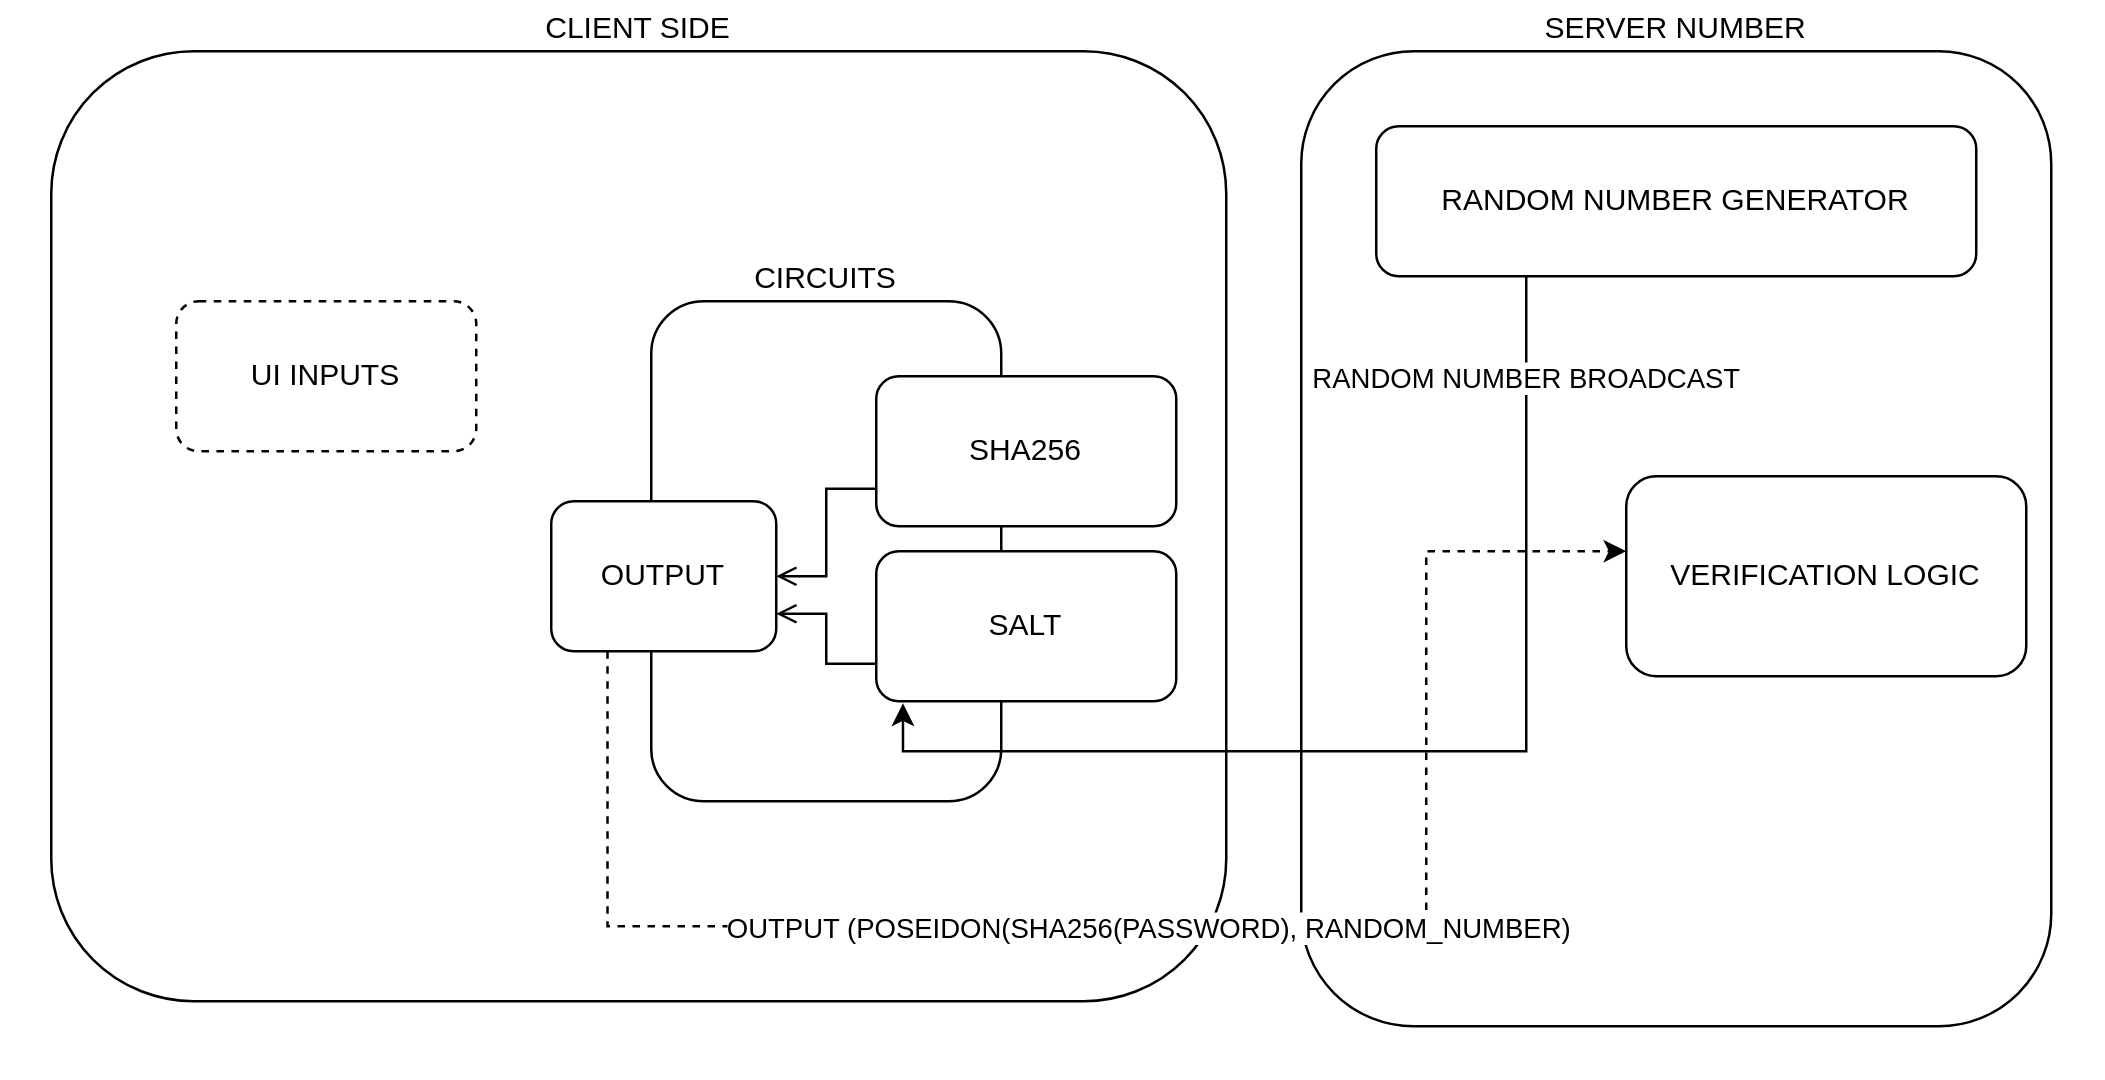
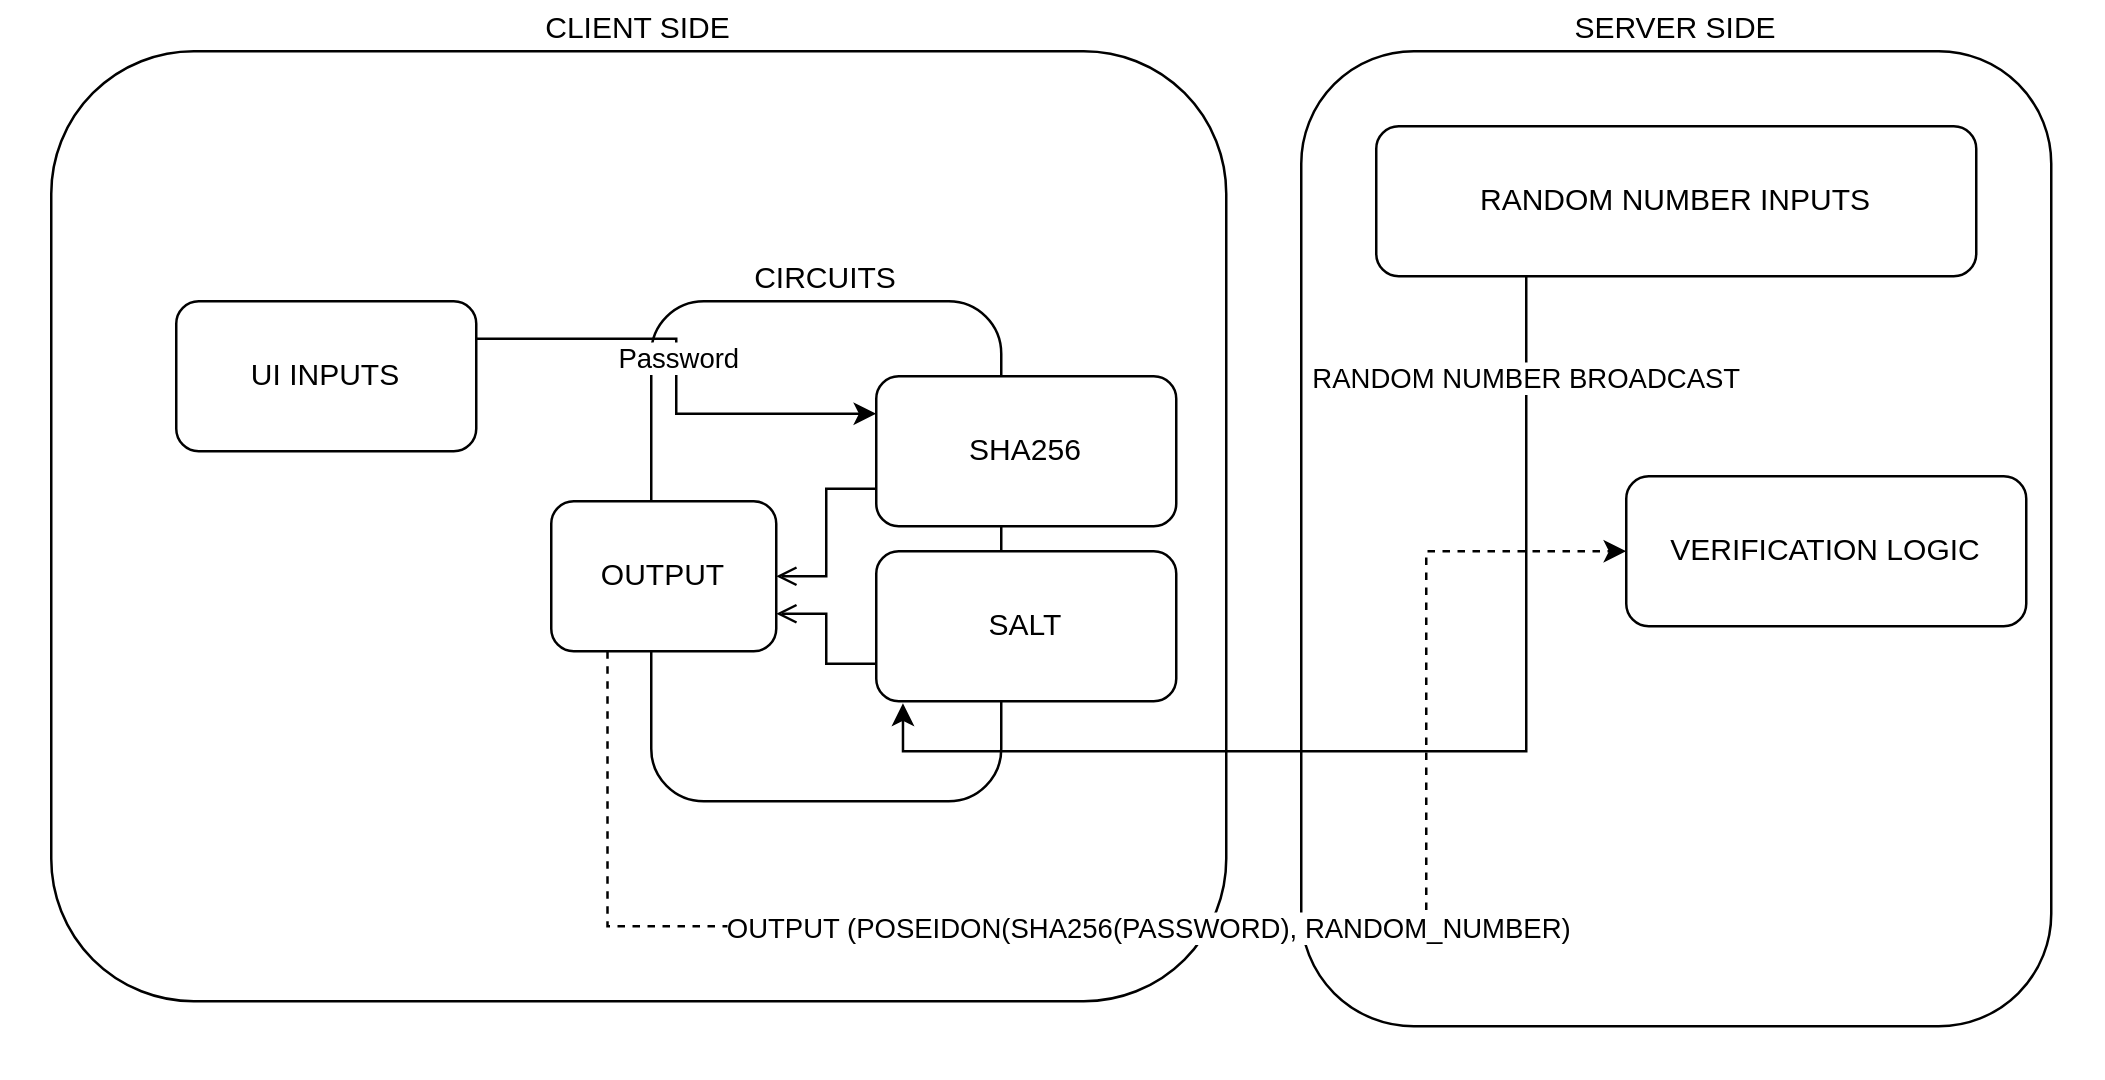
- <mxCell id="2" value="SERVER NUMBER" style="rounded=1;whiteSpace=wrap;html=1;labelPosition=center;verticalLabelPosition=top;align=center;verticalAlign=bottom;" vertex="1" parent="1"><mxGeometry x="520" y="20" width="300" height="390" as="geometry" /></mxCell>
+ <mxCell id="2" value="SERVER SIDE" style="rounded=1;whiteSpace=wrap;html=1;labelPosition=center;verticalLabelPosition=top;align=center;verticalAlign=bottom;" vertex="1" parent="1"><mxGeometry x="520" y="20" width="300" height="390" as="geometry" /></mxCell>
- <mxCell id="14" value="RANDOM NUMBER GENERATOR" style="rounded=1;whiteSpace=wrap;html=1;" vertex="1" parent="1"><mxGeometry x="550" y="50" width="240" height="60" as="geometry" /></mxCell>
+ <mxCell id="14" value="RANDOM NUMBER INPUTS" style="rounded=1;whiteSpace=wrap;html=1;" vertex="1" parent="1"><mxGeometry x="550" y="50" width="240" height="60" as="geometry" /></mxCell>
- <mxCell id="11" value="UI INPUTS" style="rounded=1;whiteSpace=wrap;html=1;dashed=1;" vertex="1" parent="1"><mxGeometry x="70" y="120" width="120" height="60" as="geometry" /></mxCell>
+ <mxCell id="11" value="UI INPUTS" style="rounded=1;whiteSpace=wrap;html=1;" vertex="1" parent="1"><mxGeometry x="70" y="120" width="120" height="60" as="geometry" /></mxCell>
+ <mxCell id="9" style="edgeStyle=orthogonalEdgeStyle;rounded=0;orthogonalLoop=1;jettySize=auto;html=1;exitX=1;exitY=0.25;exitDx=0;exitDy=0;entryX=0;entryY=0.25;entryDx=0;entryDy=0;" edge="1" parent="1" source="11" target="6"><mxGeometry relative="1" as="geometry" /></mxCell>
+ <mxCell id="10" value="Password" style="edgeLabel;html=1;align=center;verticalAlign=middle;resizable=0;points=[];" vertex="1" connectable="0" parent="9"><mxGeometry x="-0.081" relative="1" as="geometry"><mxPoint as="offset" /></mxGeometry></mxCell>
- <mxCell id="18" value="VERIFICATION LOGIC" style="rounded=1;whiteSpace=wrap;html=1;" vertex="1" parent="1"><mxGeometry x="650" y="190" width="160" height="80" as="geometry" /></mxCell>
+ <mxCell id="18" value="VERIFICATION LOGIC" style="rounded=1;whiteSpace=wrap;html=1;" vertex="1" parent="1"><mxGeometry x="650" y="190" width="160" height="60" as="geometry" /></mxCell>
